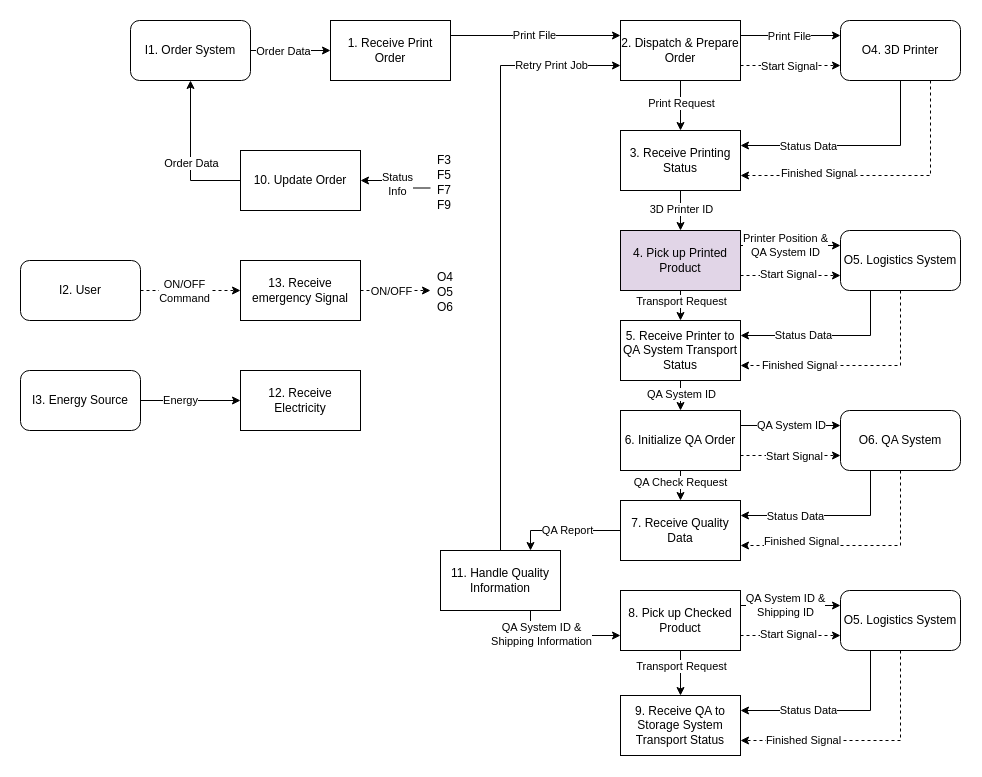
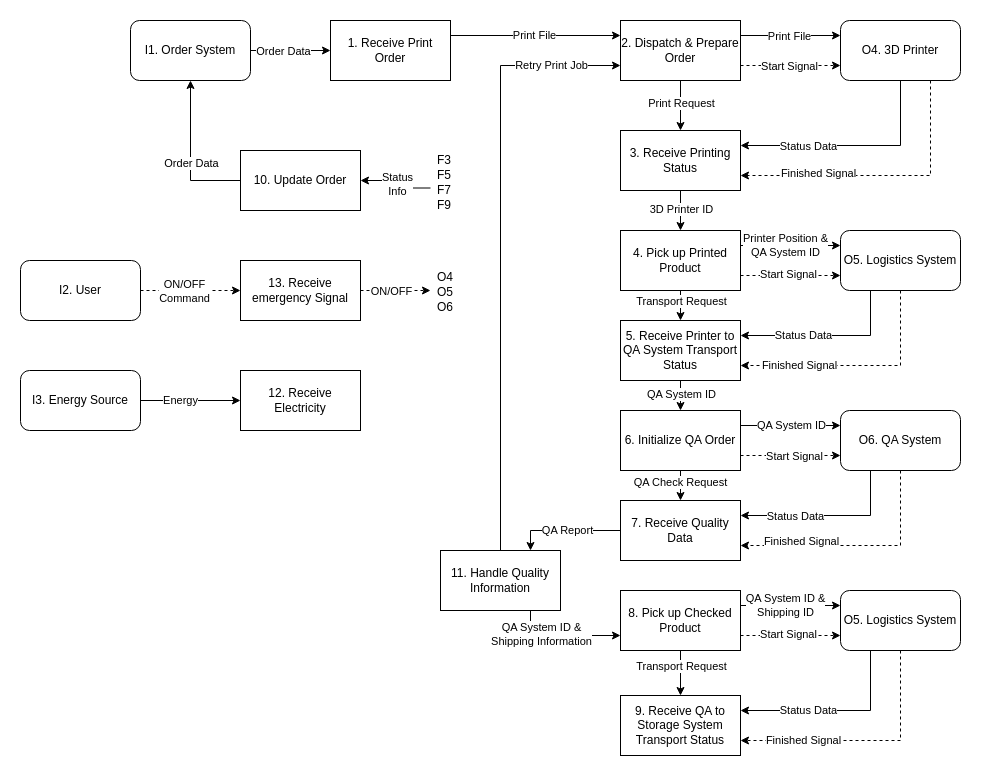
- <mxCell id="42" value="4. Pick up Printed Product" style="rounded=0;whiteSpace=wrap;html=1;fillColor=#e1d5e7;" parent="1" vertex="1"><mxGeometry x="620" y="230" width="120" height="60" as="geometry" /></mxCell>
+ <mxCell id="42" value="4. Pick up Printed Product" style="rounded=0;whiteSpace=wrap;html=1;" parent="1" vertex="1"><mxGeometry x="620" y="230" width="120" height="60" as="geometry" /></mxCell>
